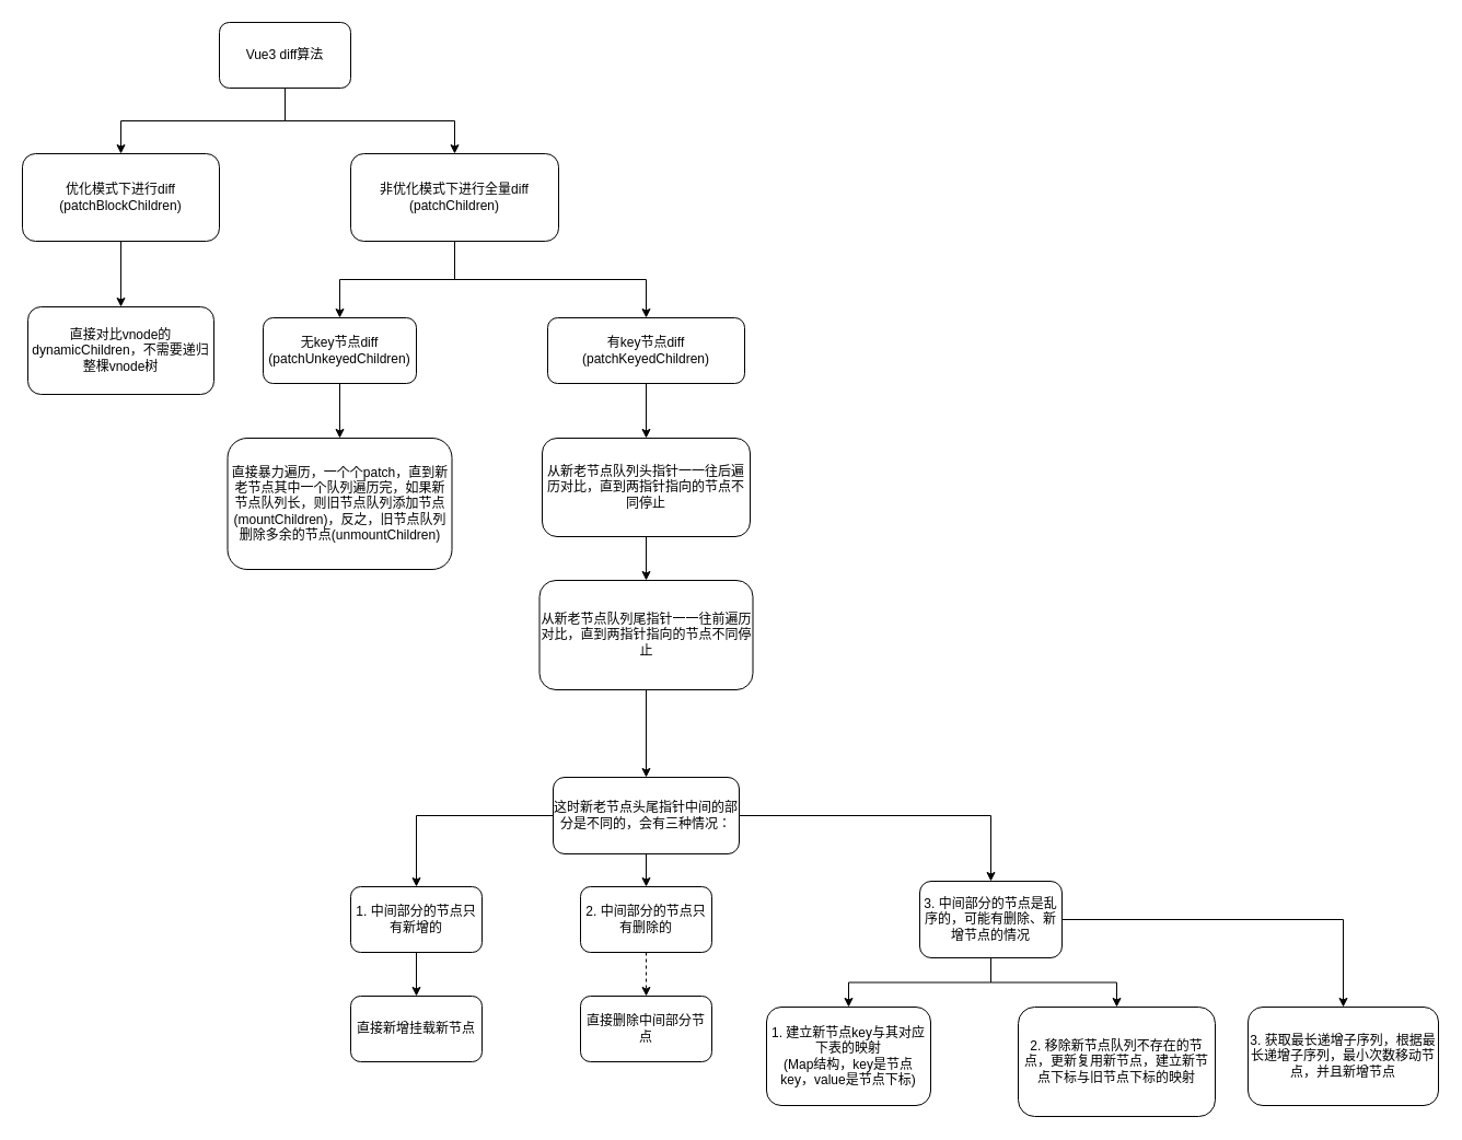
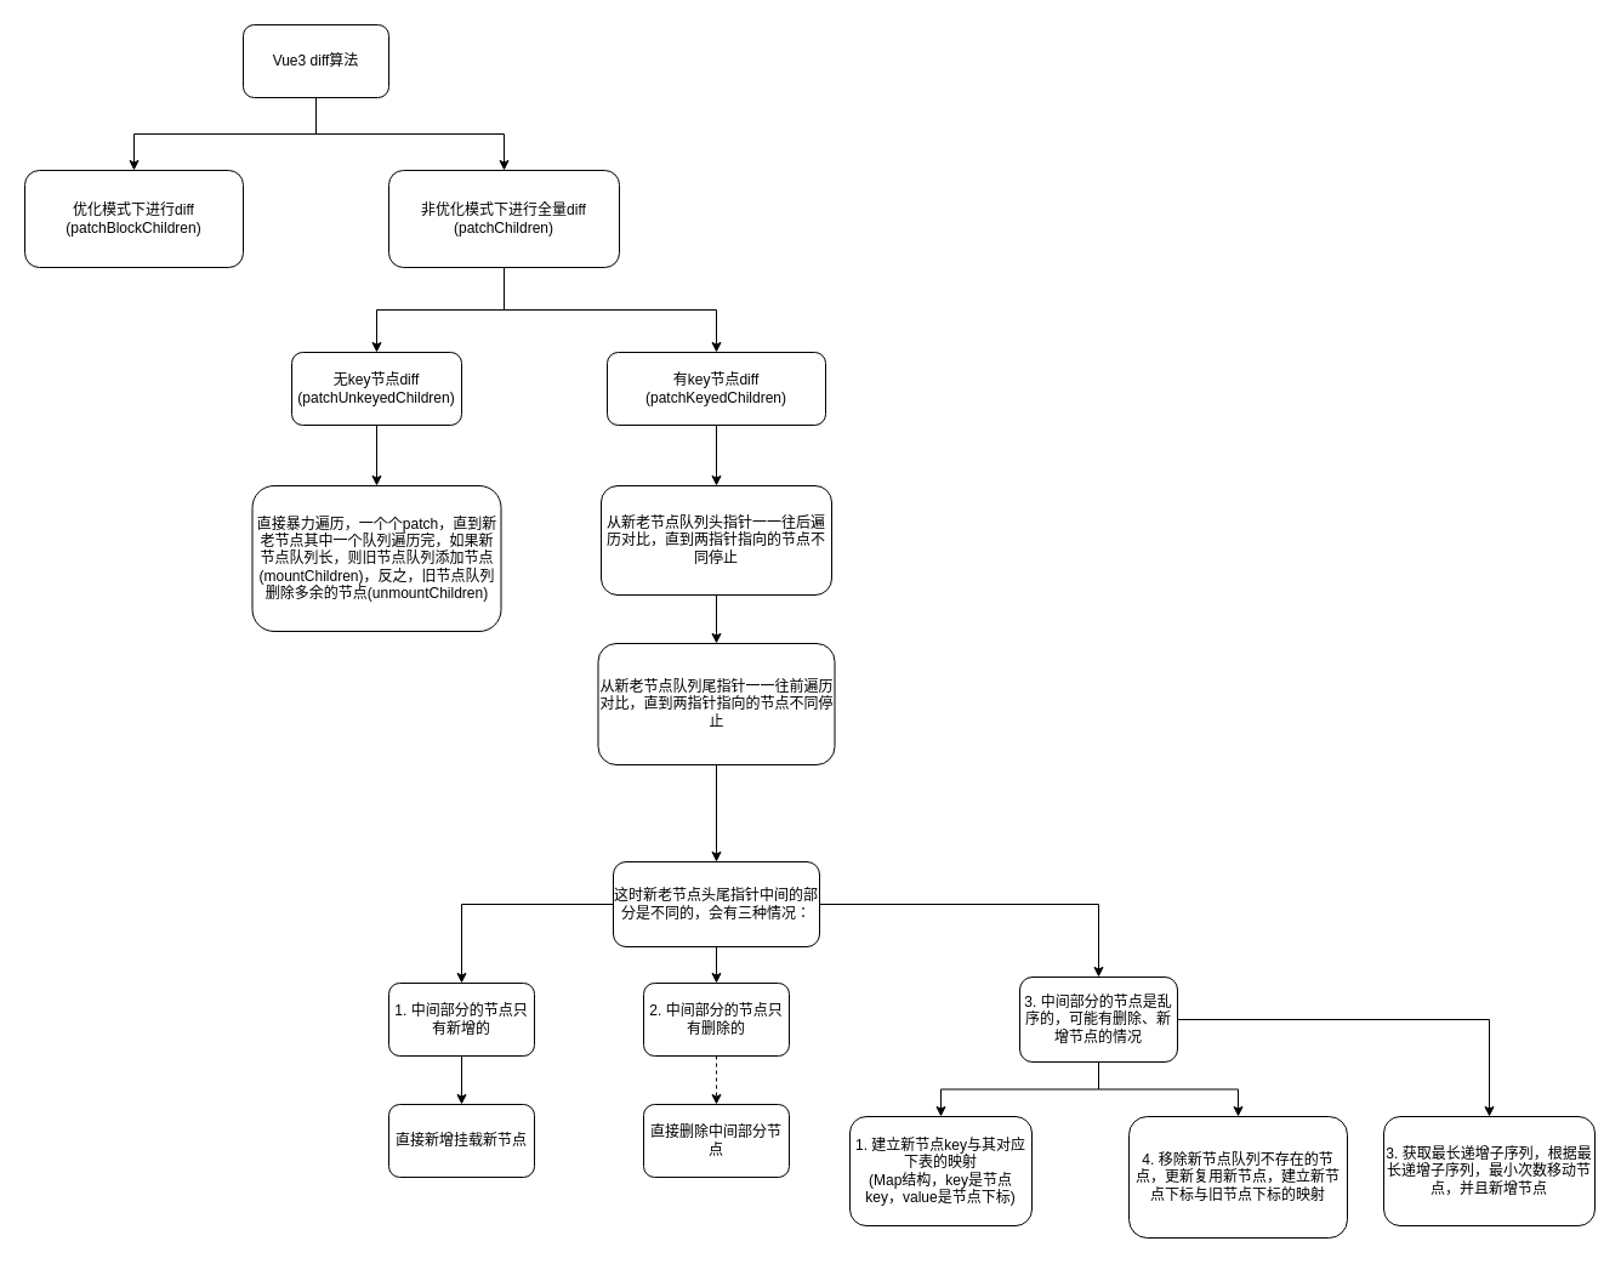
- <mxCell id="5" style="edgeStyle=orthogonalEdgeStyle;rounded=0;orthogonalLoop=1;jettySize=auto;html=1;" edge="1" parent="1" source="6" target="7"><mxGeometry relative="1" as="geometry" /></mxCell>
- <mxCell id="7" value="直接对比vnode的dynamicChildren，不需要递归整棵vnode树" style="rounded=1;whiteSpace=wrap;html=1;" vertex="1" parent="1"><mxGeometry x="25" y="280" width="170" height="80" as="geometry" /></mxCell>
- <mxCell id="35" value="2. 移除新节点队列不存在的节点，更新复用新节点，建立新节点下标与旧节点下标的映射" style="rounded=1;whiteSpace=wrap;html=1;" vertex="1" parent="1"><mxGeometry x="930" y="920" width="180" height="100" as="geometry" /></mxCell>
+ <mxCell id="35" value="4. 移除新节点队列不存在的节点，更新复用新节点，建立新节点下标与旧节点下标的映射" style="rounded=1;whiteSpace=wrap;html=1;" vertex="1" parent="1"><mxGeometry x="930" y="920" width="180" height="100" as="geometry" /></mxCell>
